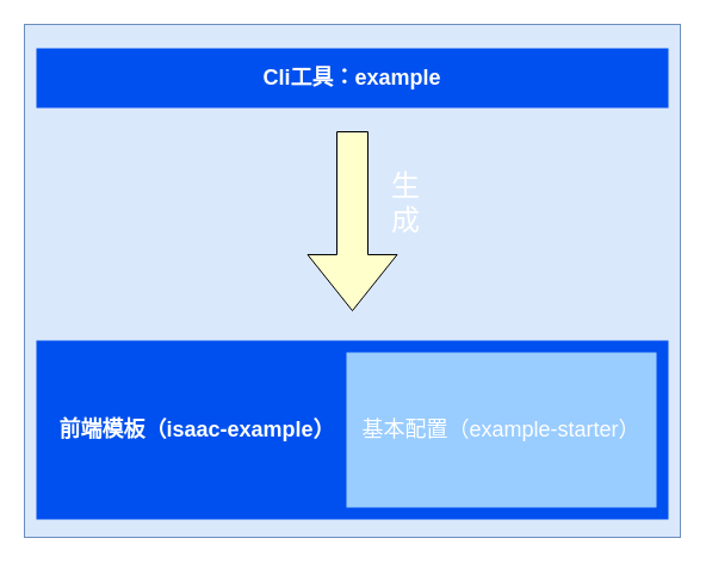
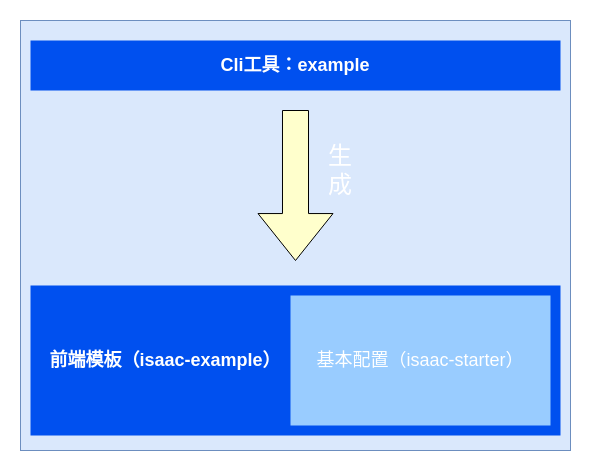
- <mxCell id="6" value="&lt;font style=&quot;font-size: 18px&quot;&gt;基本配置（example-starter）&lt;/font&gt;" style="rounded=0;whiteSpace=wrap;html=1;fontColor=#ffffff;fillColor=#99CCFF;strokeColor=none;" vertex="1" parent="1"><mxGeometry x="290" y="295" width="260" height="130" as="geometry" /></mxCell>
+ <mxCell id="6" value="&lt;font style=&quot;font-size: 18px&quot;&gt;基本配置（isaac-starter）&lt;/font&gt;" style="rounded=0;whiteSpace=wrap;html=1;fontColor=#ffffff;fillColor=#99CCFF;strokeColor=none;" vertex="1" parent="1"><mxGeometry x="290" y="295" width="260" height="130" as="geometry" /></mxCell>
